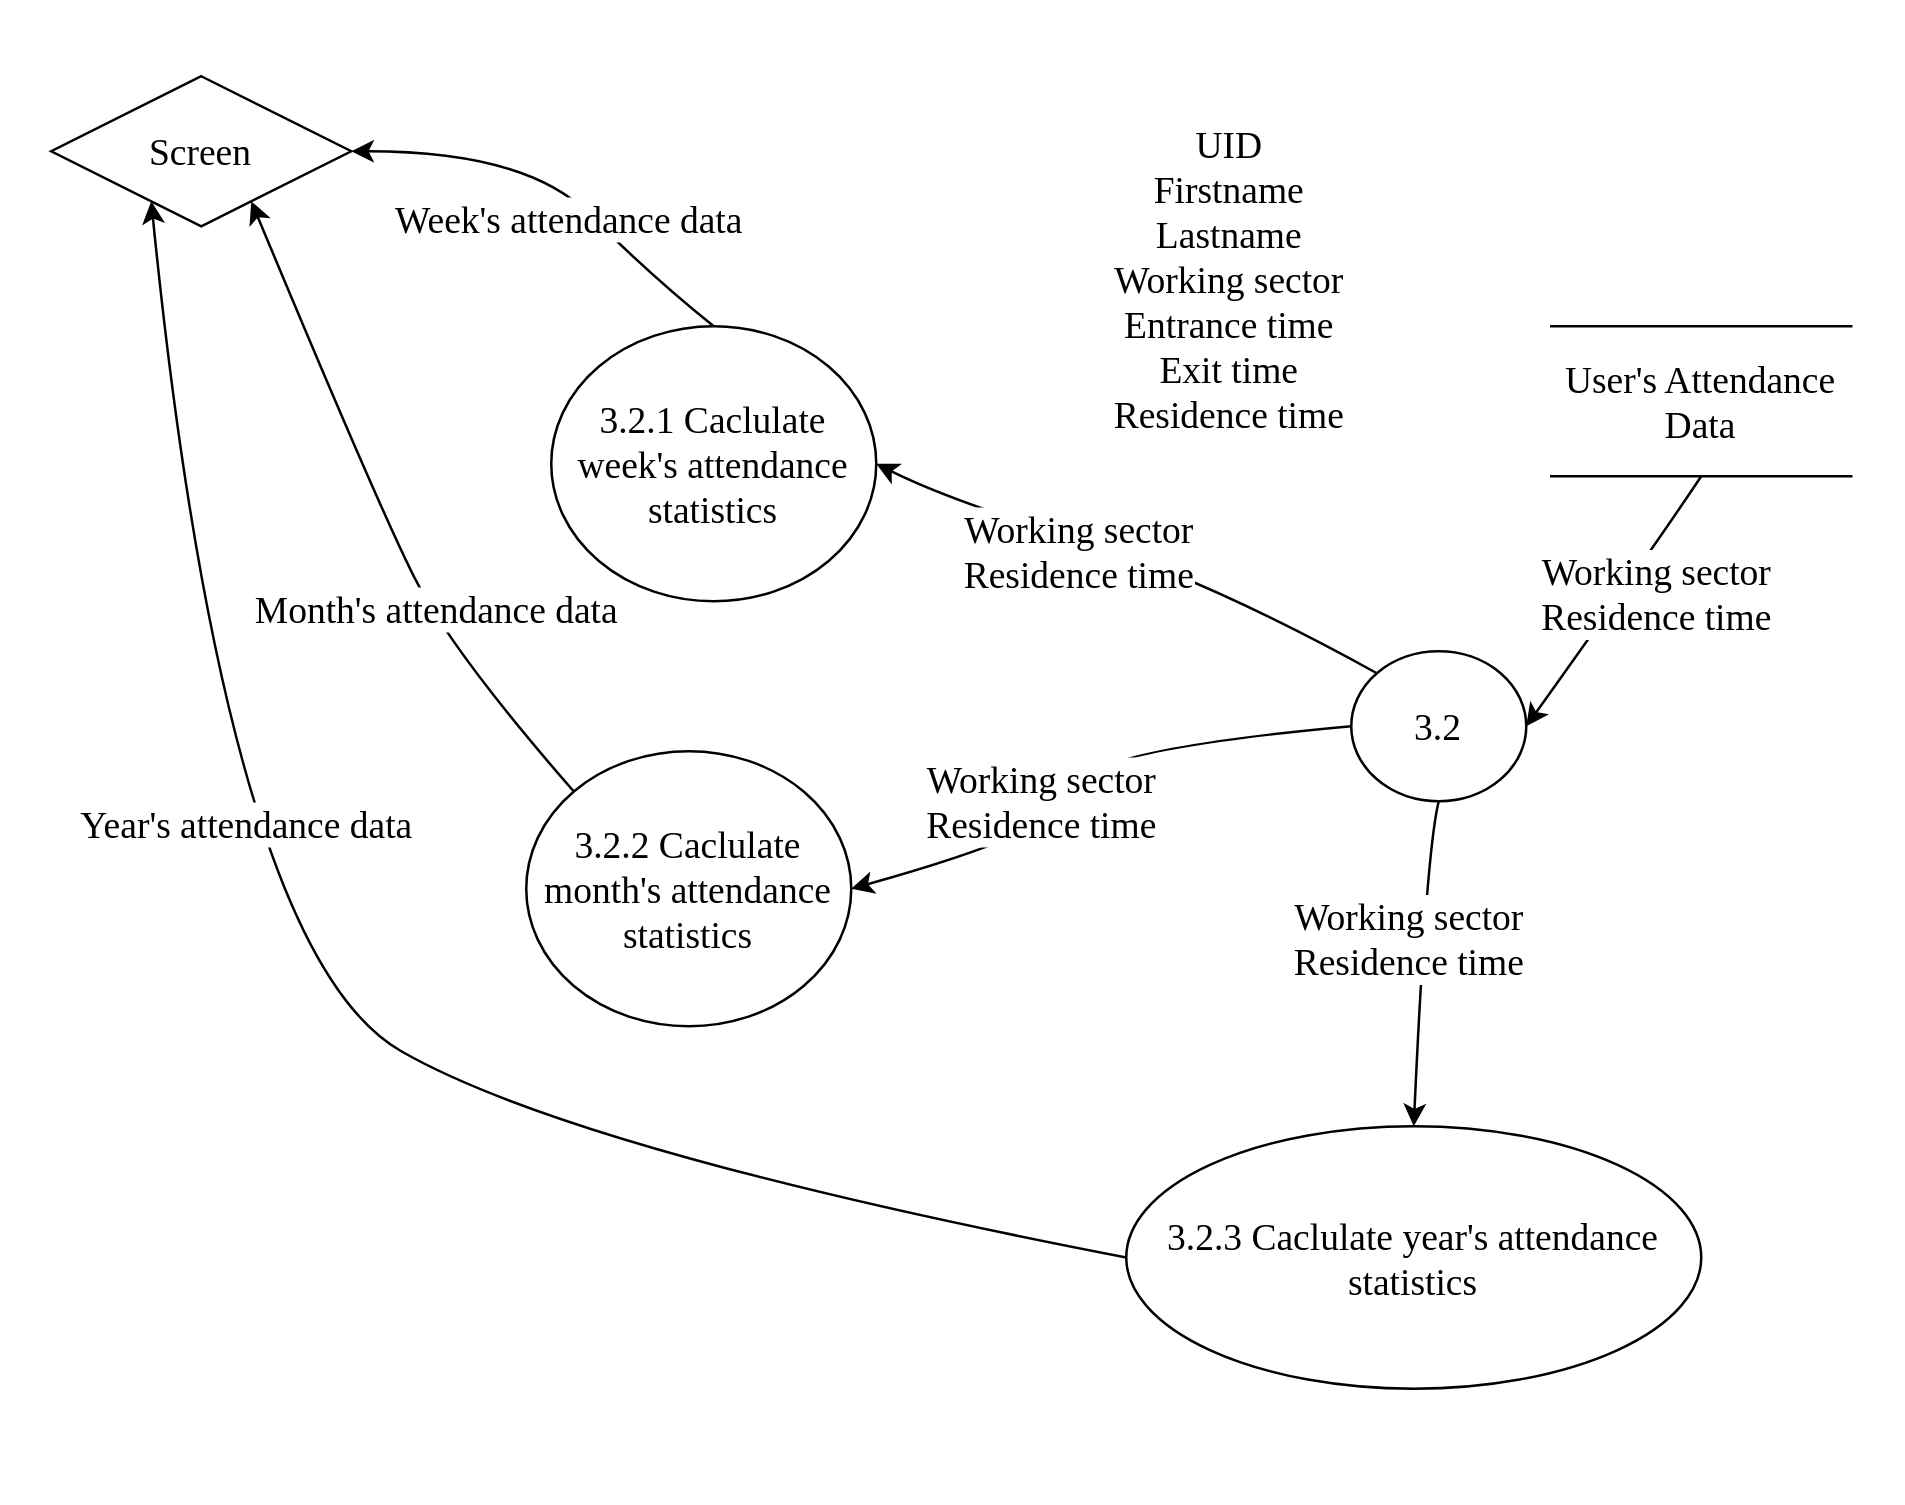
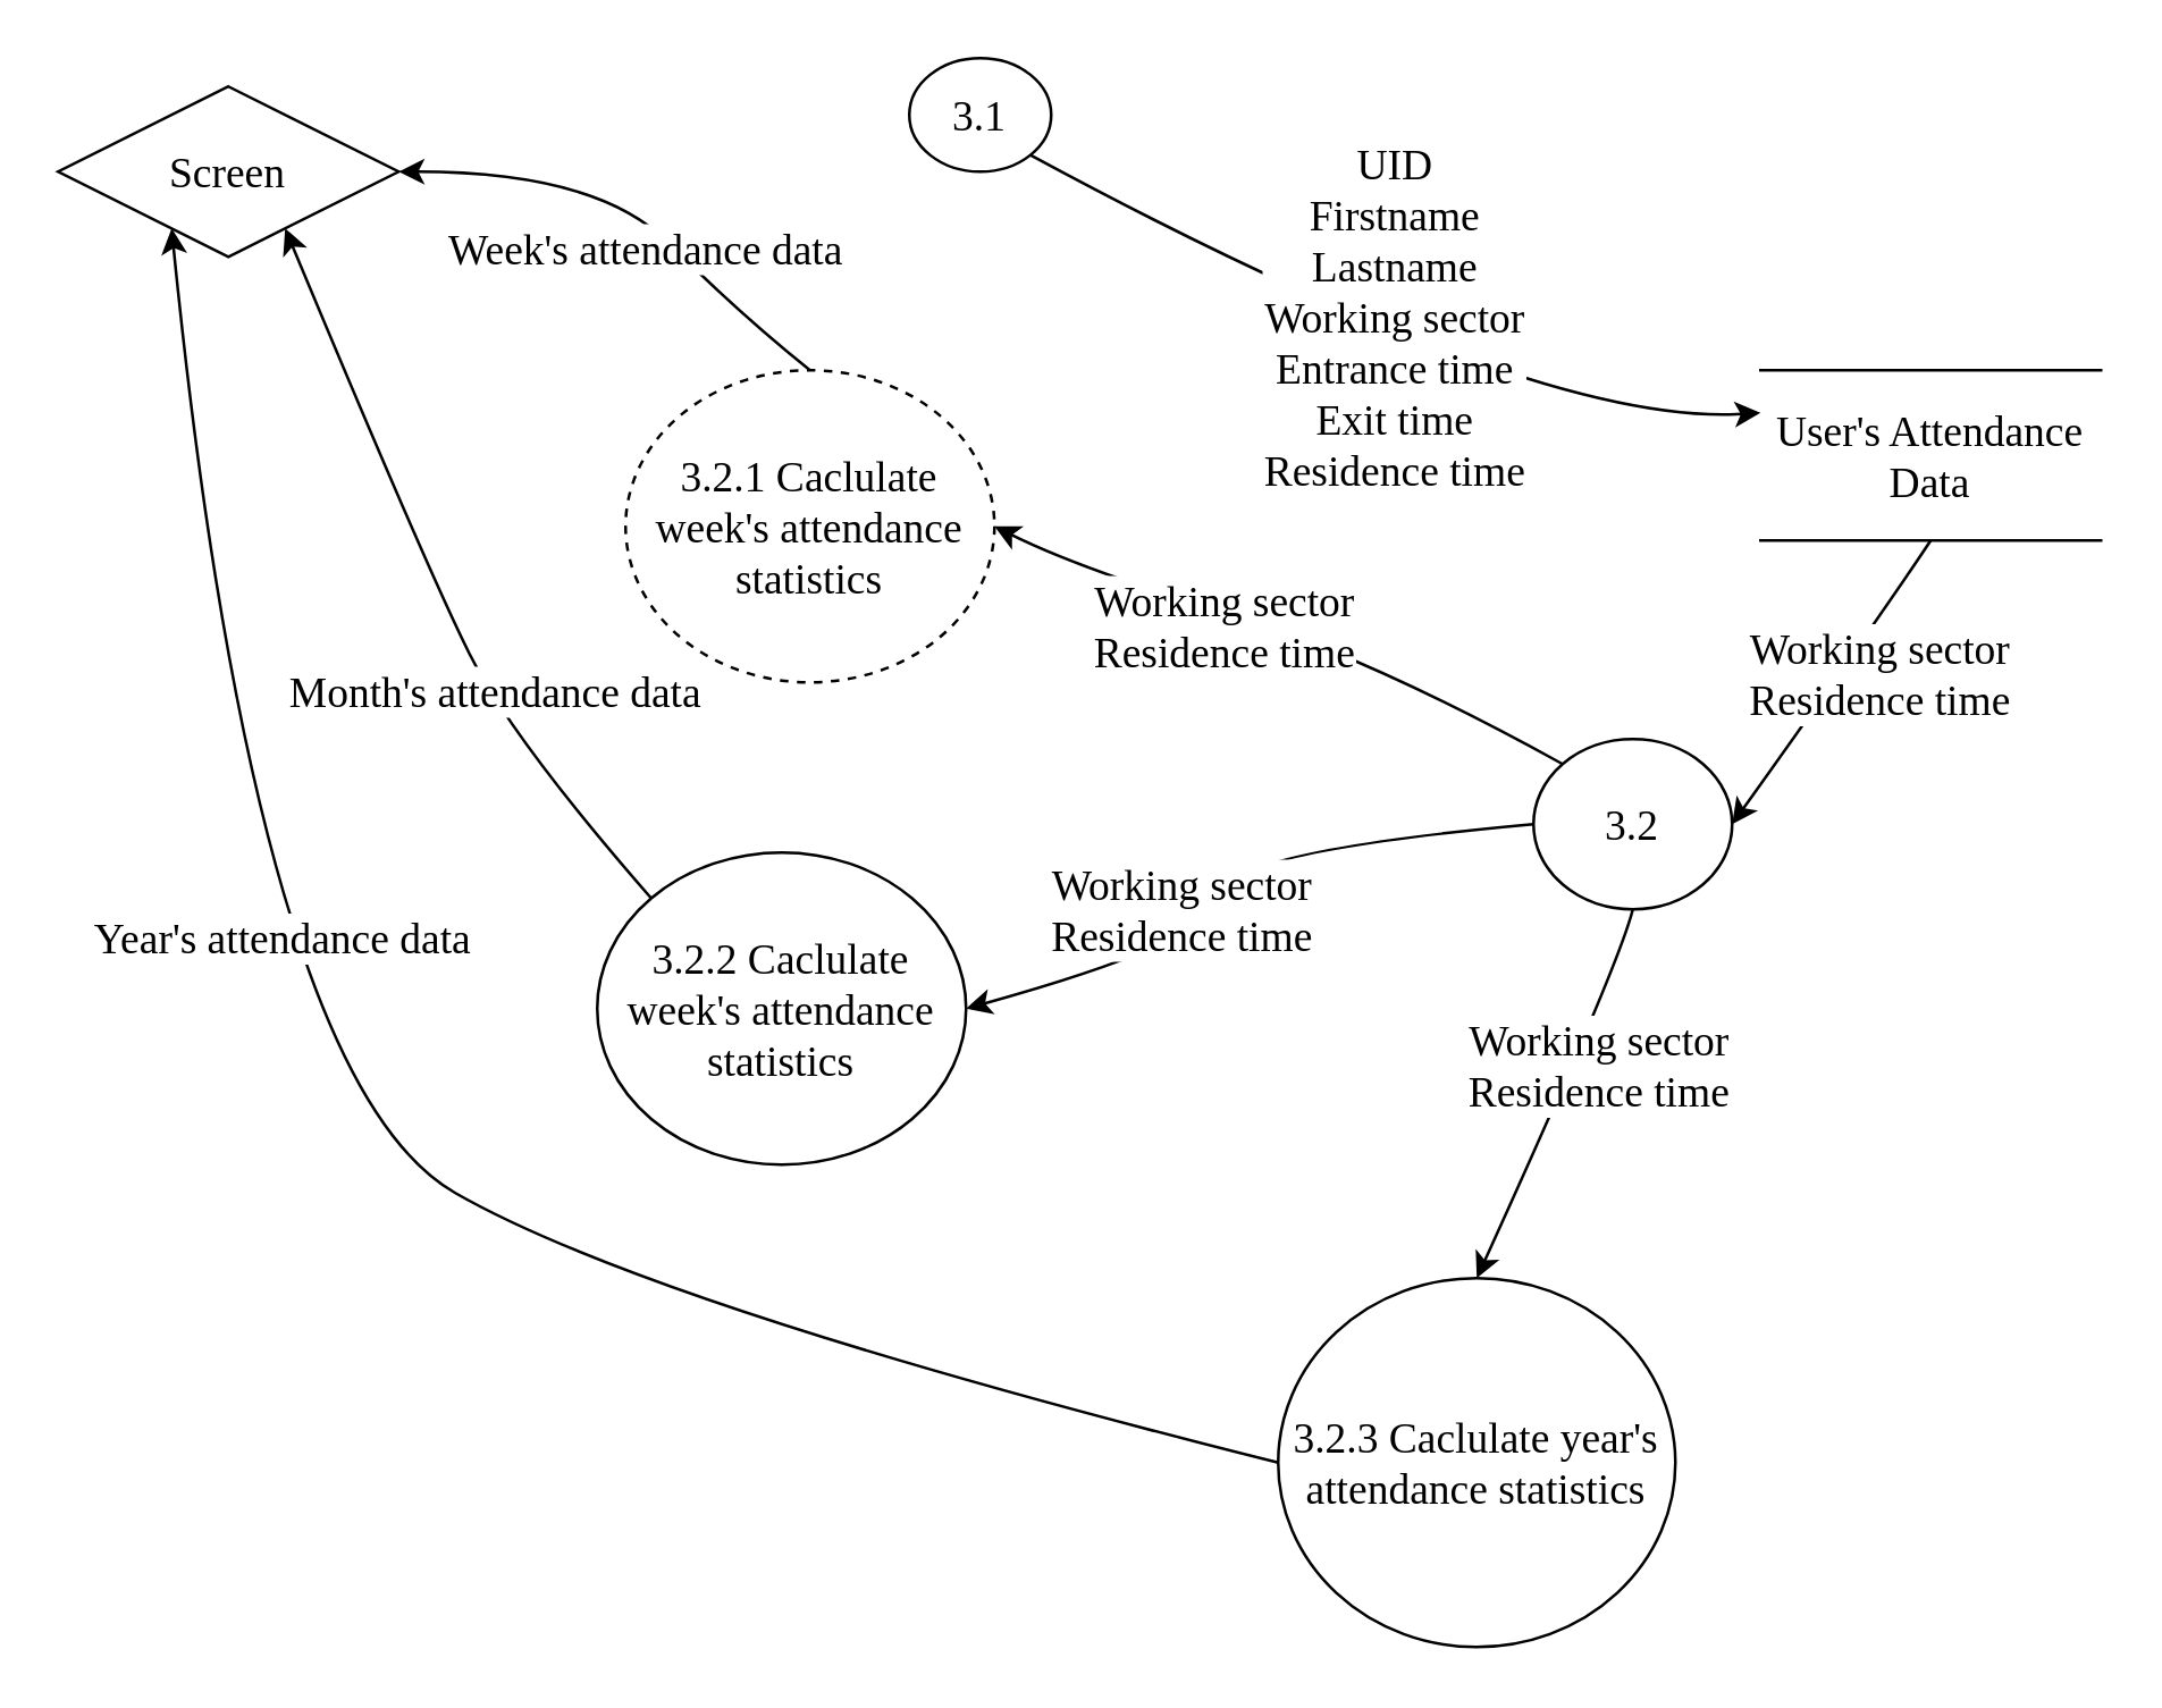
+ <mxCell id="26" value="3.1" style="ellipse;whiteSpace=wrap;html=1;fontFamily=Times New Roman;fontSize=15;" parent="1" vertex="1"><mxGeometry x="320" y="20" width="50" height="40" as="geometry" /></mxCell>
+ <mxCell id="9" value="" style="curved=1;endArrow=classic;html=1;rounded=0;entryX=0;entryY=0.25;entryDx=0;entryDy=0;fontFamily=Times New Roman;fontSize=15;exitX=1;exitY=1;exitDx=0;exitDy=0;" parent="1" source="26" target="5" edge="1"><mxGeometry width="50" height="50" relative="1" as="geometry"><mxPoint x="380" y="40" as="sourcePoint" /><mxPoint x="550" y="130" as="targetPoint" /><Array as="points"><mxPoint x="540" y="150" /></Array></mxGeometry></mxCell>
- <mxCell id="12" value="3.2.1 Caclulate week's attendance statistics" style="ellipse;whiteSpace=wrap;html=1;fontFamily=Times New Roman;fontSize=15;" parent="1" vertex="1"><mxGeometry x="220" y="130" width="130" height="110" as="geometry" /></mxCell>
+ <mxCell id="12" value="3.2.1 Caclulate week's attendance statistics" style="ellipse;whiteSpace=wrap;html=1;fontFamily=Times New Roman;fontSize=15;dashed=1;" parent="1" vertex="1"><mxGeometry x="220" y="130" width="130" height="110" as="geometry" /></mxCell>
- <mxCell id="11" value="3.2.2 Caclulate month's attendance statistics" style="ellipse;whiteSpace=wrap;html=1;fontFamily=Times New Roman;fontSize=15;" parent="1" vertex="1"><mxGeometry x="210" y="300" width="130" height="110" as="geometry" /></mxCell>
+ <mxCell id="11" value="3.2.2 Caclulate week's attendance statistics" style="ellipse;whiteSpace=wrap;html=1;fontFamily=Times New Roman;fontSize=15;" parent="1" vertex="1"><mxGeometry x="210" y="300" width="130" height="110" as="geometry" /></mxCell>
- <mxCell id="13" value="3.2.3 Caclulate year's attendance statistics" style="ellipse;whiteSpace=wrap;html=1;fontFamily=Times New Roman;fontSize=15;" parent="1" vertex="1"><mxGeometry x="450" y="450" width="230" height="105" as="geometry" /></mxCell>
+ <mxCell id="13" value="3.2.3 Caclulate year's attendance statistics" style="ellipse;whiteSpace=wrap;html=1;fontFamily=Times New Roman;fontSize=15;" parent="1" vertex="1"><mxGeometry x="450" y="450" width="140" height="130" as="geometry" /></mxCell>
